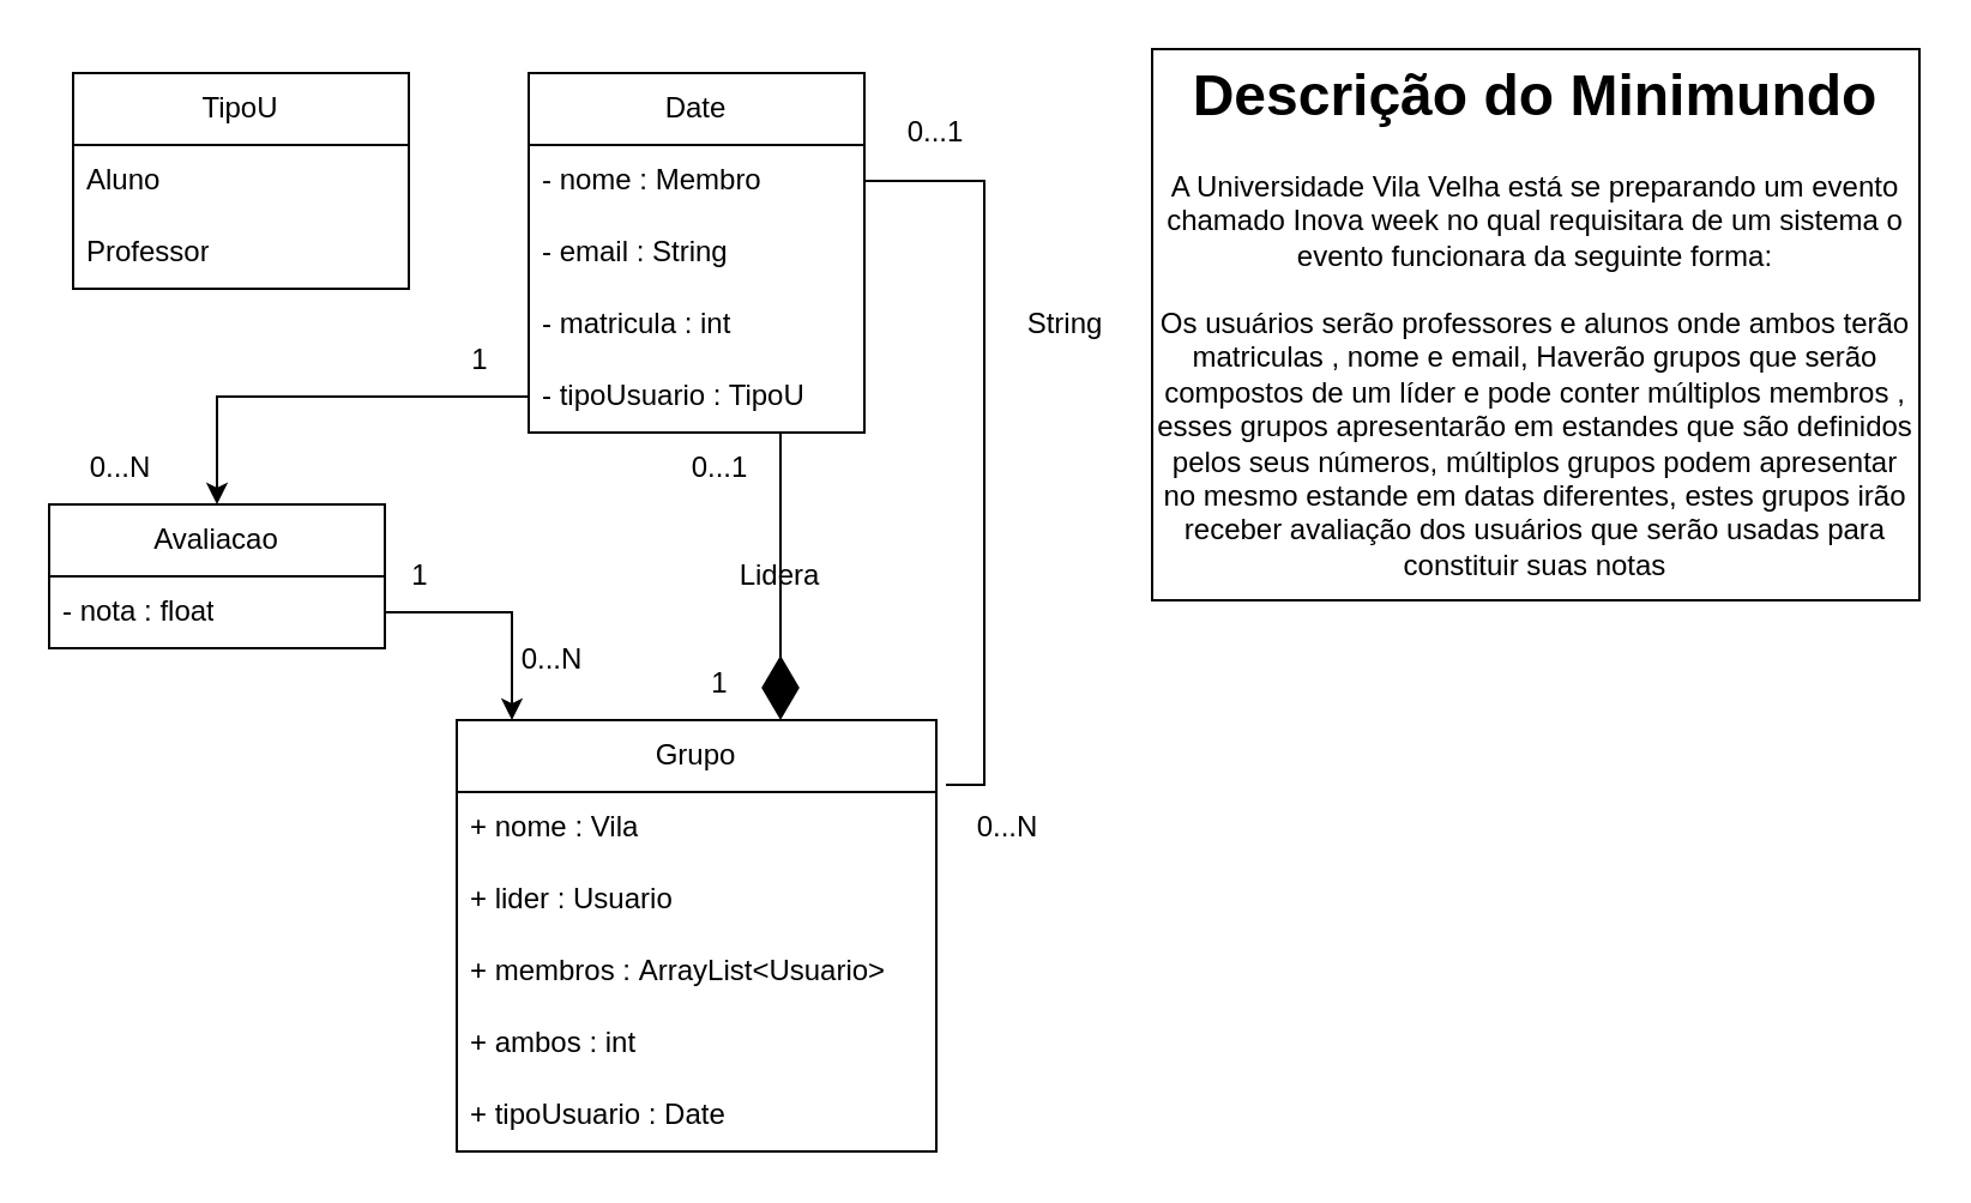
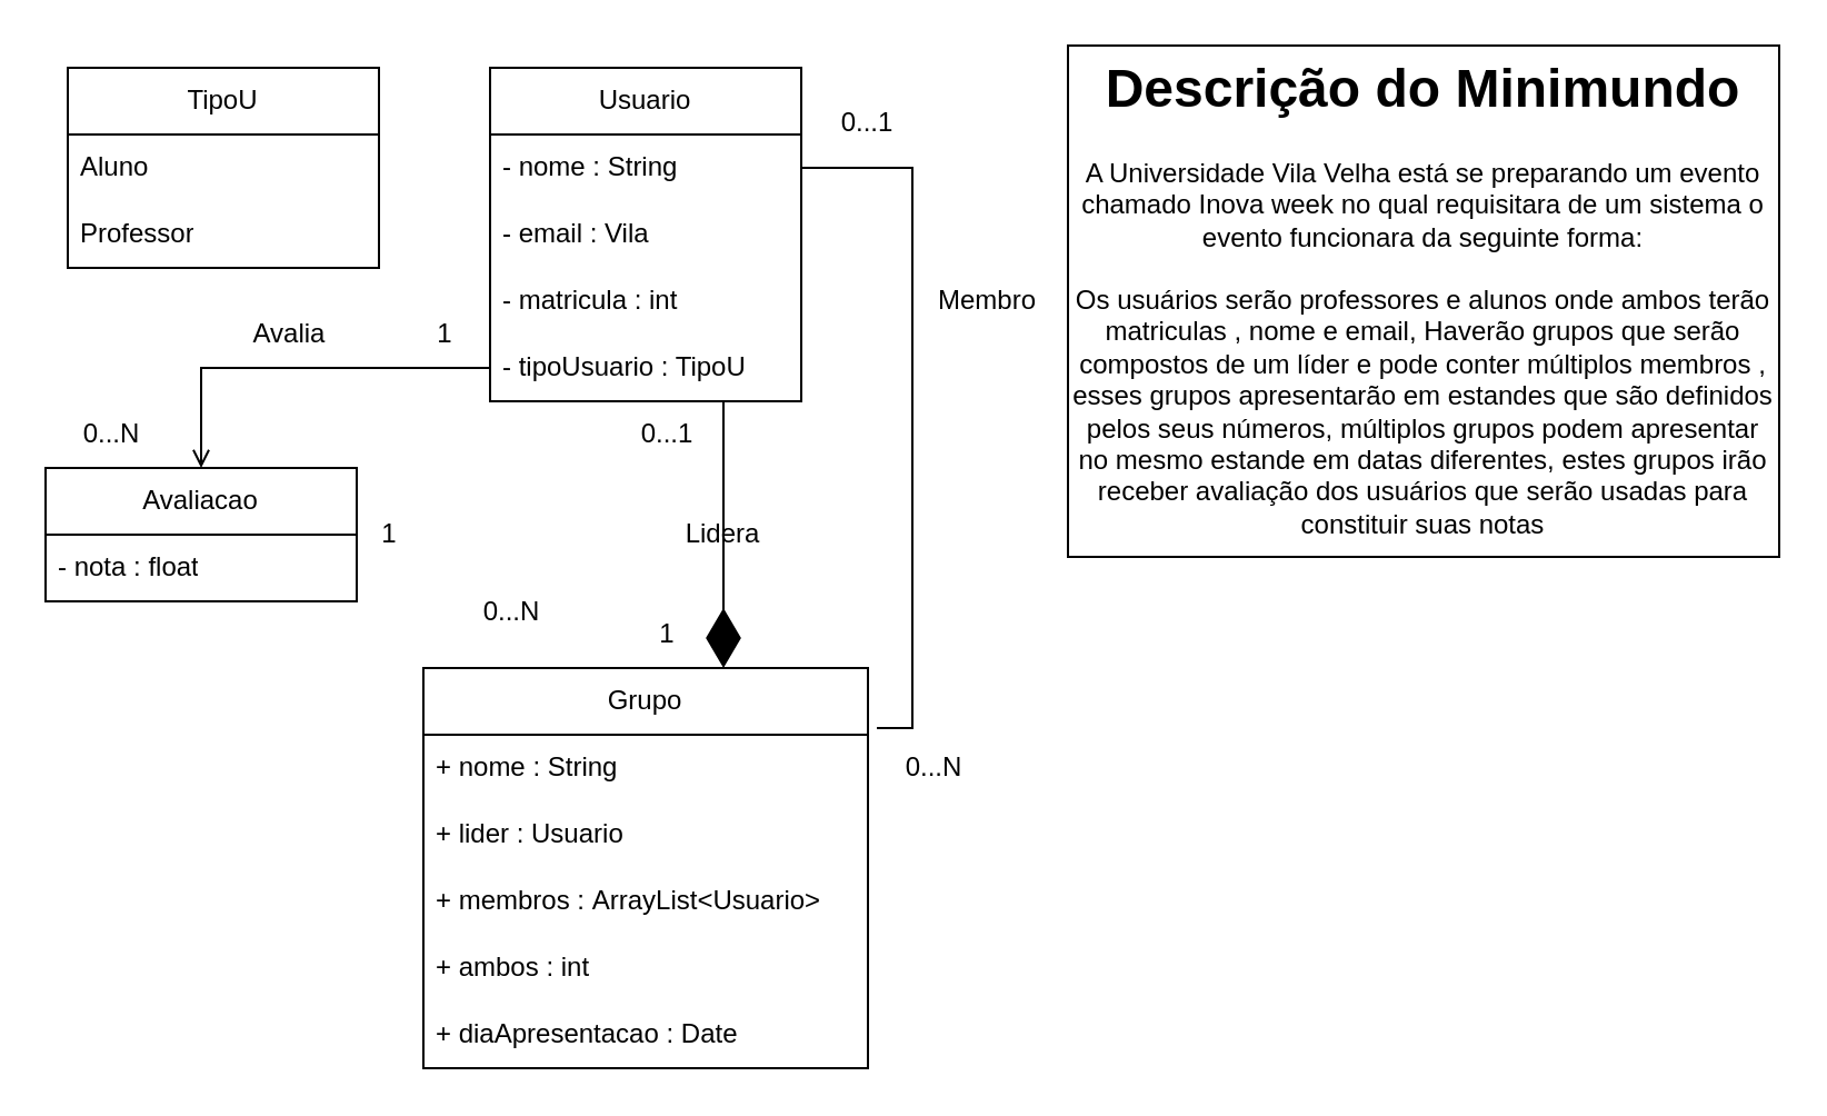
- <mxCell id="4" value="Date" style="swimlane;fontStyle=0;childLayout=stackLayout;horizontal=1;startSize=30;horizontalStack=0;resizeParent=1;resizeParentMax=0;resizeLast=0;collapsible=1;marginBottom=0;whiteSpace=wrap;html=1;" vertex="1" parent="1"><mxGeometry x="220" y="30" width="140" height="150" as="geometry" /></mxCell>
+ <mxCell id="4" value="Usuario" style="swimlane;fontStyle=0;childLayout=stackLayout;horizontal=1;startSize=30;horizontalStack=0;resizeParent=1;resizeParentMax=0;resizeLast=0;collapsible=1;marginBottom=0;whiteSpace=wrap;html=1;" vertex="1" parent="1"><mxGeometry x="220" y="30" width="140" height="150" as="geometry" /></mxCell>
- <mxCell id="5" value="- nome : Membro" style="text;strokeColor=none;fillColor=none;align=left;verticalAlign=middle;spacingLeft=4;spacingRight=4;overflow=hidden;points=[[0,0.5],[1,0.5]];portConstraint=eastwest;rotatable=0;whiteSpace=wrap;html=1;" vertex="1" parent="4"><mxGeometry y="30" width="140" height="30" as="geometry" /></mxCell>
+ <mxCell id="5" value="- nome : String" style="text;strokeColor=none;fillColor=none;align=left;verticalAlign=middle;spacingLeft=4;spacingRight=4;overflow=hidden;points=[[0,0.5],[1,0.5]];portConstraint=eastwest;rotatable=0;whiteSpace=wrap;html=1;" vertex="1" parent="4"><mxGeometry y="30" width="140" height="30" as="geometry" /></mxCell>
- <mxCell id="6" value="- email : String" style="text;strokeColor=none;fillColor=none;align=left;verticalAlign=middle;spacingLeft=4;spacingRight=4;overflow=hidden;points=[[0,0.5],[1,0.5]];portConstraint=eastwest;rotatable=0;whiteSpace=wrap;html=1;" vertex="1" parent="4"><mxGeometry y="60" width="140" height="30" as="geometry" /></mxCell>
+ <mxCell id="6" value="- email : Vila" style="text;strokeColor=none;fillColor=none;align=left;verticalAlign=middle;spacingLeft=4;spacingRight=4;overflow=hidden;points=[[0,0.5],[1,0.5]];portConstraint=eastwest;rotatable=0;whiteSpace=wrap;html=1;" vertex="1" parent="4"><mxGeometry y="60" width="140" height="30" as="geometry" /></mxCell>
- <mxCell id="24" value="String" style="text;html=1;strokeColor=none;fillColor=none;align=center;verticalAlign=middle;whiteSpace=wrap;rounded=0;" vertex="1" parent="1"><mxGeometry x="414" y="120" width="60" height="30" as="geometry" /></mxCell>
+ <mxCell id="24" value="Membro" style="text;html=1;strokeColor=none;fillColor=none;align=center;verticalAlign=middle;whiteSpace=wrap;rounded=0;" vertex="1" parent="1"><mxGeometry x="414" y="120" width="60" height="30" as="geometry" /></mxCell>
+ <mxCell id="30" value="Avalia" style="text;html=1;strokeColor=none;fillColor=none;align=center;verticalAlign=middle;whiteSpace=wrap;rounded=0;" vertex="1" parent="1"><mxGeometry x="100" y="135" width="60" height="30" as="geometry" /></mxCell>
- <mxCell id="17" style="edgeStyle=orthogonalEdgeStyle;rounded=0;orthogonalLoop=1;jettySize=auto;html=1;exitX=0;exitY=0.5;exitDx=0;exitDy=0;" edge="1" parent="1" source="8" target="15"><mxGeometry relative="1" as="geometry" /></mxCell>
+ <mxCell id="17" style="edgeStyle=orthogonalEdgeStyle;rounded=0;orthogonalLoop=1;jettySize=auto;html=1;exitX=0;exitY=0.5;exitDx=0;exitDy=0;endArrow=open;" edge="1" parent="1" source="8" target="15"><mxGeometry relative="1" as="geometry" /></mxCell>
- <mxCell id="27" style="edgeStyle=orthogonalEdgeStyle;rounded=0;orthogonalLoop=1;jettySize=auto;html=1;exitX=1;exitY=0.5;exitDx=0;exitDy=0;entryX=0.115;entryY=0;entryDx=0;entryDy=0;entryPerimeter=0;" edge="1" parent="1" source="16" target="9"><mxGeometry relative="1" as="geometry" /></mxCell>
- <mxCell id="10" value="+ nome : Vila" style="text;strokeColor=none;fillColor=none;align=left;verticalAlign=middle;spacingLeft=4;spacingRight=4;overflow=hidden;points=[[0,0.5],[1,0.5]];portConstraint=eastwest;rotatable=0;whiteSpace=wrap;html=1;" vertex="1" parent="9"><mxGeometry y="30" width="200" height="30" as="geometry" /></mxCell>
+ <mxCell id="10" value="+ nome : String" style="text;strokeColor=none;fillColor=none;align=left;verticalAlign=middle;spacingLeft=4;spacingRight=4;overflow=hidden;points=[[0,0.5],[1,0.5]];portConstraint=eastwest;rotatable=0;whiteSpace=wrap;html=1;" vertex="1" parent="9"><mxGeometry y="30" width="200" height="30" as="geometry" /></mxCell>
- <mxCell id="14" value="+ tipoUsuario : Date" style="text;strokeColor=none;fillColor=none;align=left;verticalAlign=middle;spacingLeft=4;spacingRight=4;overflow=hidden;points=[[0,0.5],[1,0.5]];portConstraint=eastwest;rotatable=0;whiteSpace=wrap;html=1;" vertex="1" parent="9"><mxGeometry y="150" width="200" height="30" as="geometry" /></mxCell>
+ <mxCell id="14" value="+ diaApresentacao : Date" style="text;strokeColor=none;fillColor=none;align=left;verticalAlign=middle;spacingLeft=4;spacingRight=4;overflow=hidden;points=[[0,0.5],[1,0.5]];portConstraint=eastwest;rotatable=0;whiteSpace=wrap;html=1;" vertex="1" parent="9"><mxGeometry y="150" width="200" height="30" as="geometry" /></mxCell>
